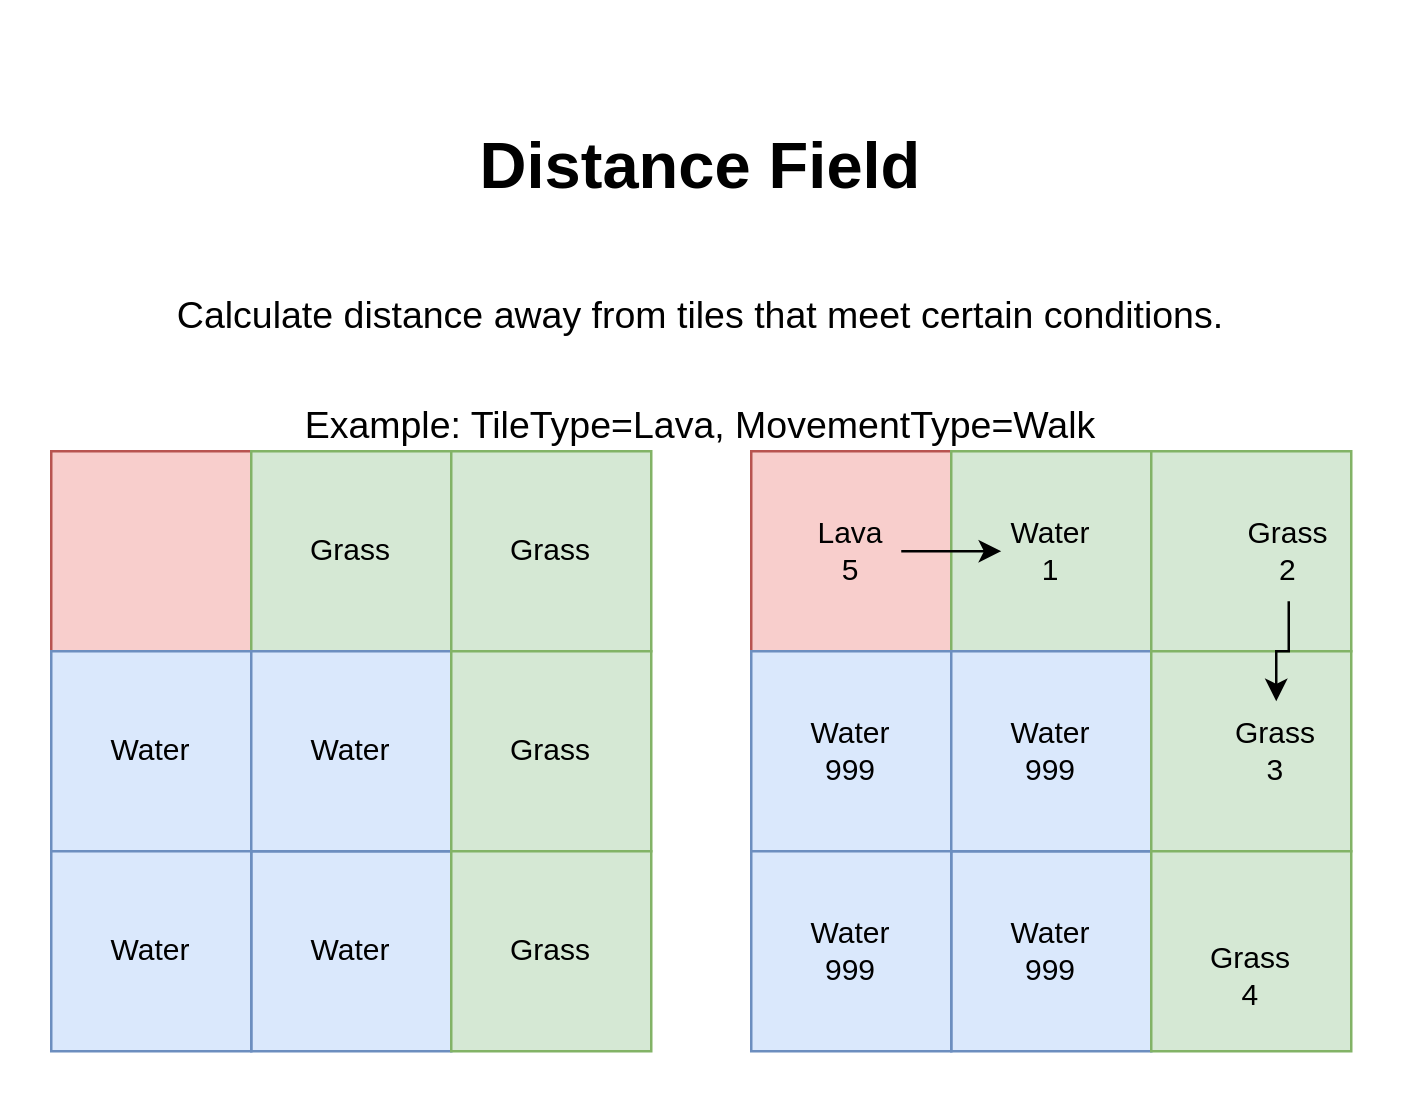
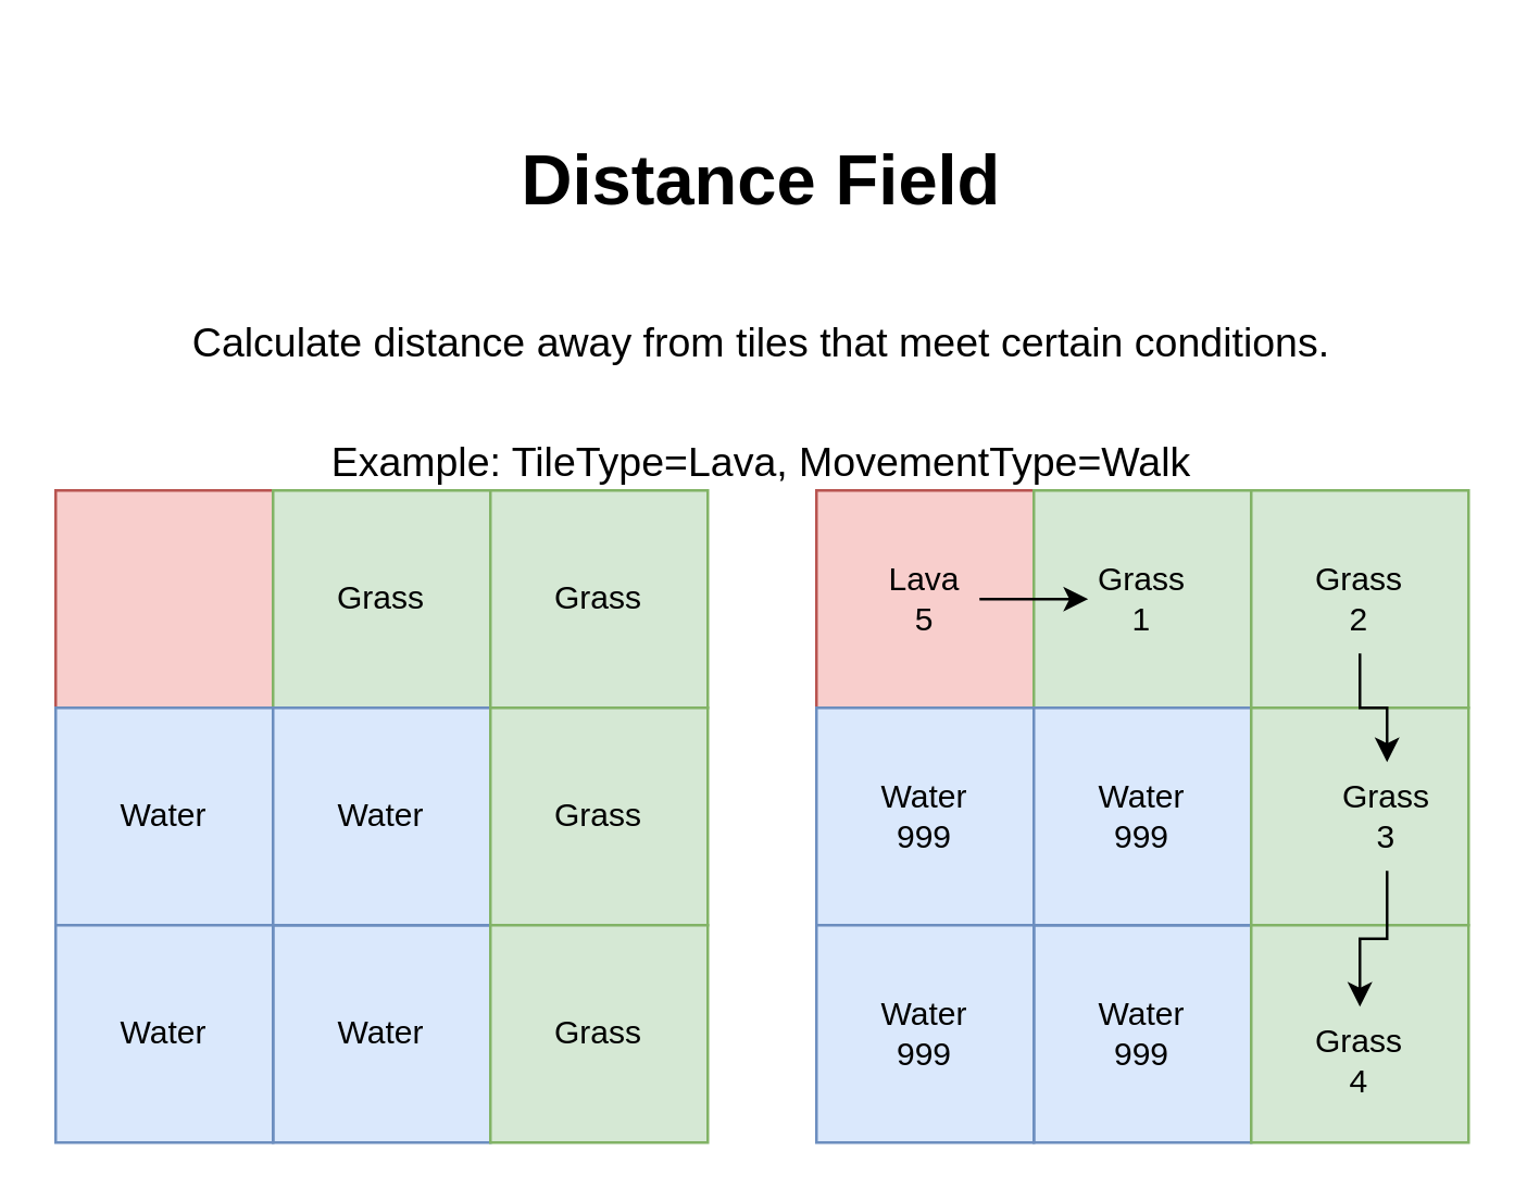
- <mxCell id="31" value="Water&lt;br&gt;1" style="text;html=1;strokeColor=none;fillColor=none;align=center;verticalAlign=middle;whiteSpace=wrap;rounded=0;" parent="1" vertex="1"><mxGeometry x="400" y="200" width="40" height="40" as="geometry" /></mxCell>
+ <mxCell id="31" value="Grass&lt;br&gt;1" style="text;html=1;strokeColor=none;fillColor=none;align=center;verticalAlign=middle;whiteSpace=wrap;rounded=0;" parent="1" vertex="1"><mxGeometry x="400" y="200" width="40" height="40" as="geometry" /></mxCell>
- <mxCell id="33" value="Grass&lt;br&gt;2" style="text;html=1;strokeColor=none;fillColor=none;align=center;verticalAlign=middle;whiteSpace=wrap;rounded=0;" parent="1" vertex="1"><mxGeometry x="495" y="200" width="40" height="40" as="geometry" /></mxCell>
+ <mxCell id="33" value="Grass&lt;br&gt;2" style="text;html=1;strokeColor=none;fillColor=none;align=center;verticalAlign=middle;whiteSpace=wrap;rounded=0;" parent="1" vertex="1"><mxGeometry x="480" y="200" width="40" height="40" as="geometry" /></mxCell>
+ <mxCell id="35" style="edgeStyle=orthogonalEdgeStyle;rounded=0;orthogonalLoop=1;jettySize=auto;html=1;exitX=0.5;exitY=1;exitDx=0;exitDy=0;entryX=0.5;entryY=0;entryDx=0;entryDy=0;fontSize=20;" parent="1" source="36" target="39" edge="1"><mxGeometry relative="1" as="geometry" /></mxCell>
